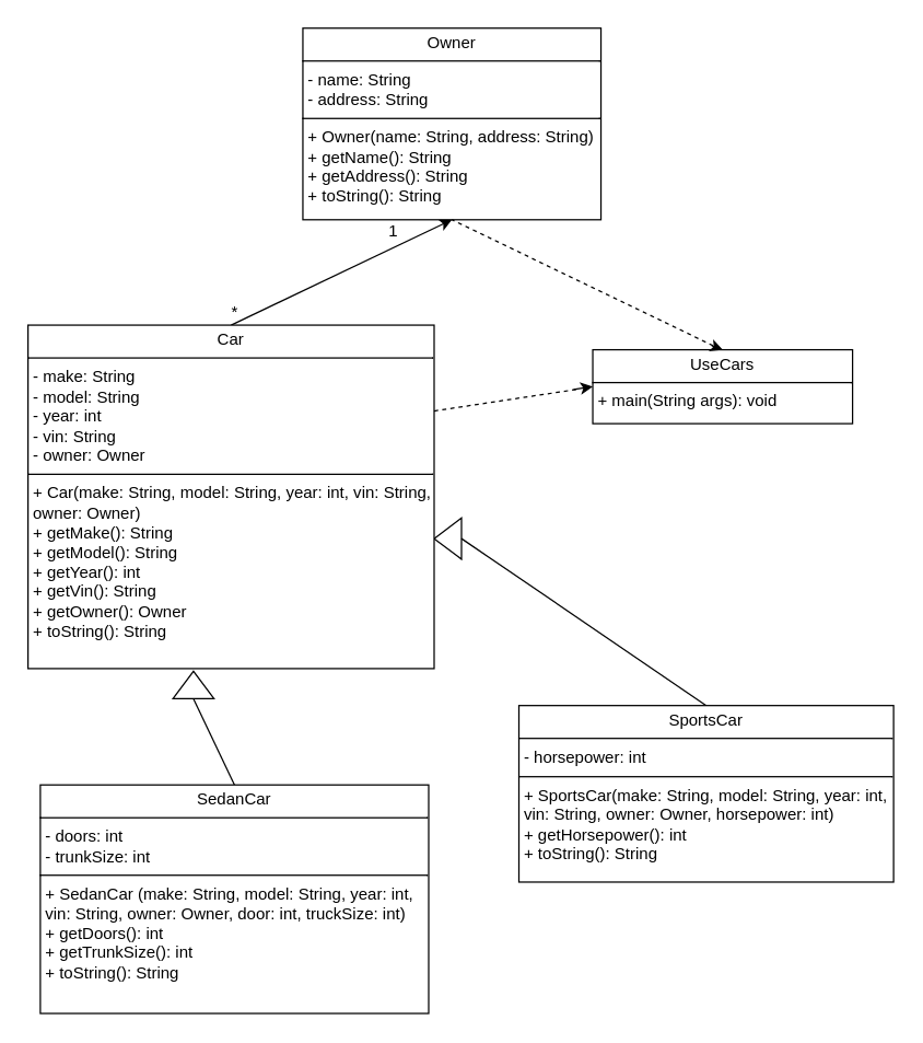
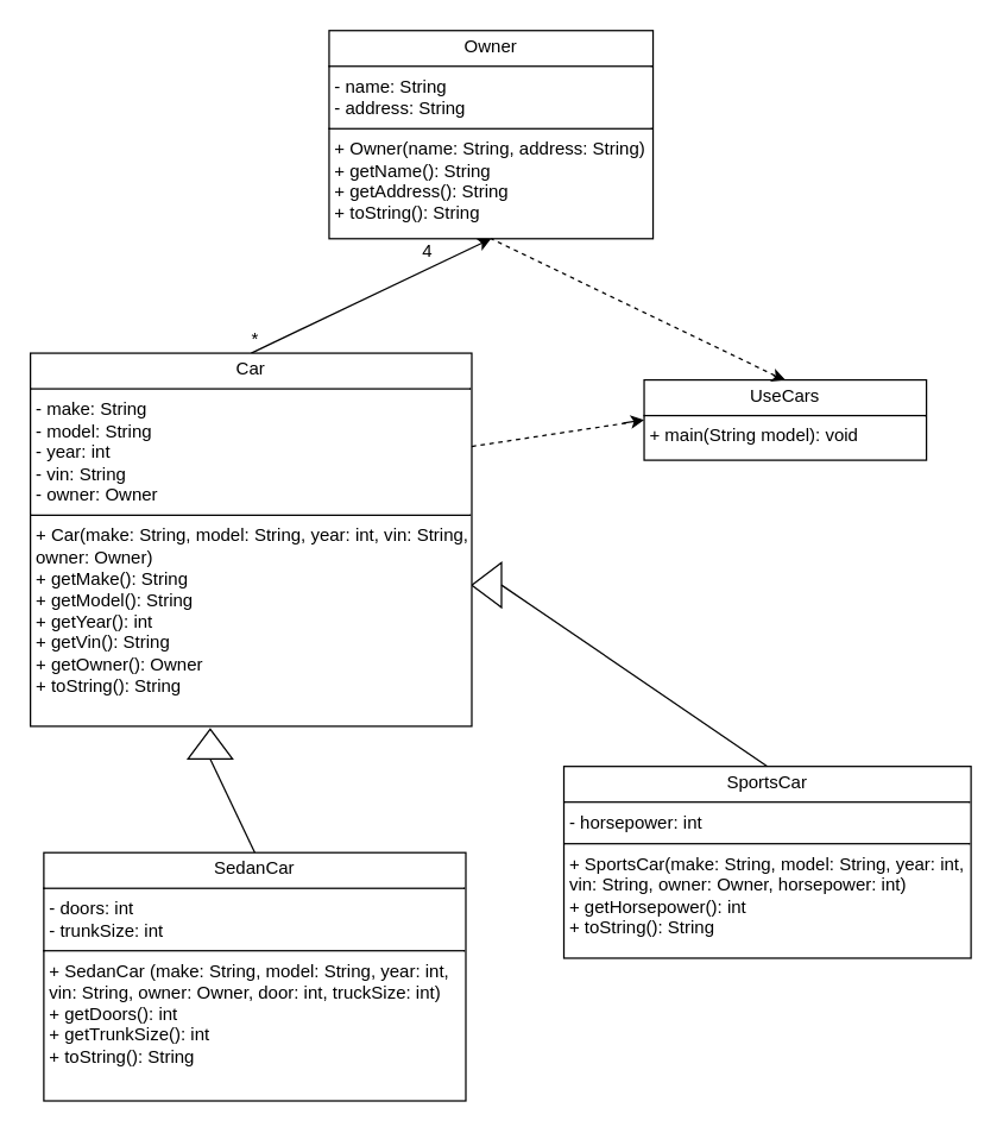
- <mxCell id="16" value="1" style="text;html=1;align=center;verticalAlign=middle;resizable=0;points=[];autosize=1;strokeColor=none;fillColor=none;" vertex="1" parent="1"><mxGeometry x="274" y="156" width="25" height="26" as="geometry" /></mxCell>
+ <mxCell id="16" value="4" style="text;html=1;align=center;verticalAlign=middle;resizable=0;points=[];autosize=1;strokeColor=none;fillColor=none;" vertex="1" parent="1"><mxGeometry x="274" y="156" width="25" height="26" as="geometry" /></mxCell>
- <mxCell id="11" value="&lt;p style=&quot;margin:0px;margin-top:4px;text-align:center;&quot;&gt;UseCars&lt;/p&gt;&lt;hr size=&quot;1&quot; style=&quot;border-style:solid;&quot;&gt;&lt;p style=&quot;margin:0px;margin-left:4px;&quot;&gt;+ main(String args): void&amp;nbsp;&lt;/p&gt;&lt;p style=&quot;margin:0px;margin-left:4px;&quot;&gt;&lt;br&gt;&lt;/p&gt;" style="verticalAlign=top;align=left;overflow=fill;html=1;whiteSpace=wrap;" vertex="1" parent="1"><mxGeometry x="433" y="255" width="190" height="54" as="geometry" /></mxCell>
+ <mxCell id="11" value="&lt;p style=&quot;margin:0px;margin-top:4px;text-align:center;&quot;&gt;UseCars&lt;/p&gt;&lt;hr size=&quot;1&quot; style=&quot;border-style:solid;&quot;&gt;&lt;p style=&quot;margin:0px;margin-left:4px;&quot;&gt;+ main(String model): void&amp;nbsp;&lt;/p&gt;&lt;p style=&quot;margin:0px;margin-left:4px;&quot;&gt;&lt;br&gt;&lt;/p&gt;" style="verticalAlign=top;align=left;overflow=fill;html=1;whiteSpace=wrap;" vertex="1" parent="1"><mxGeometry x="433" y="255" width="190" height="54" as="geometry" /></mxCell>
